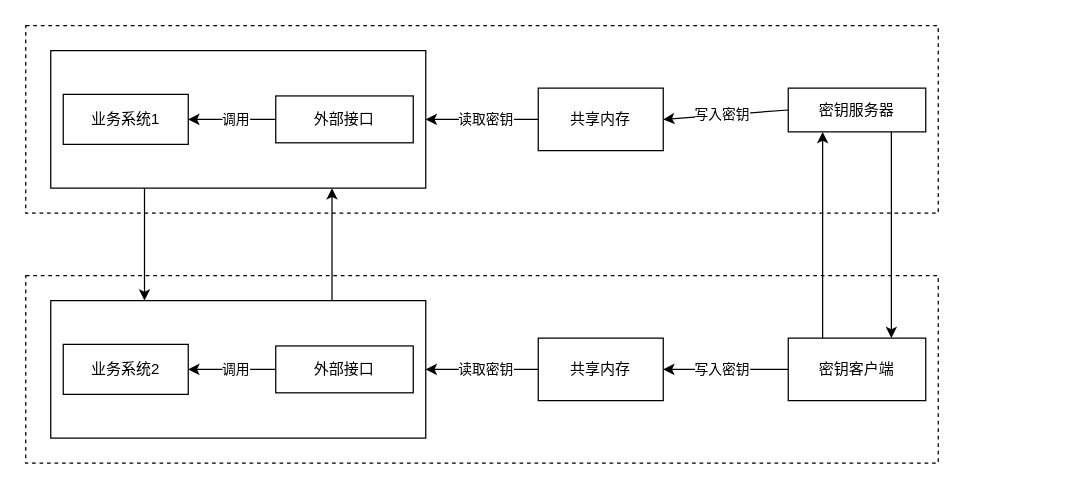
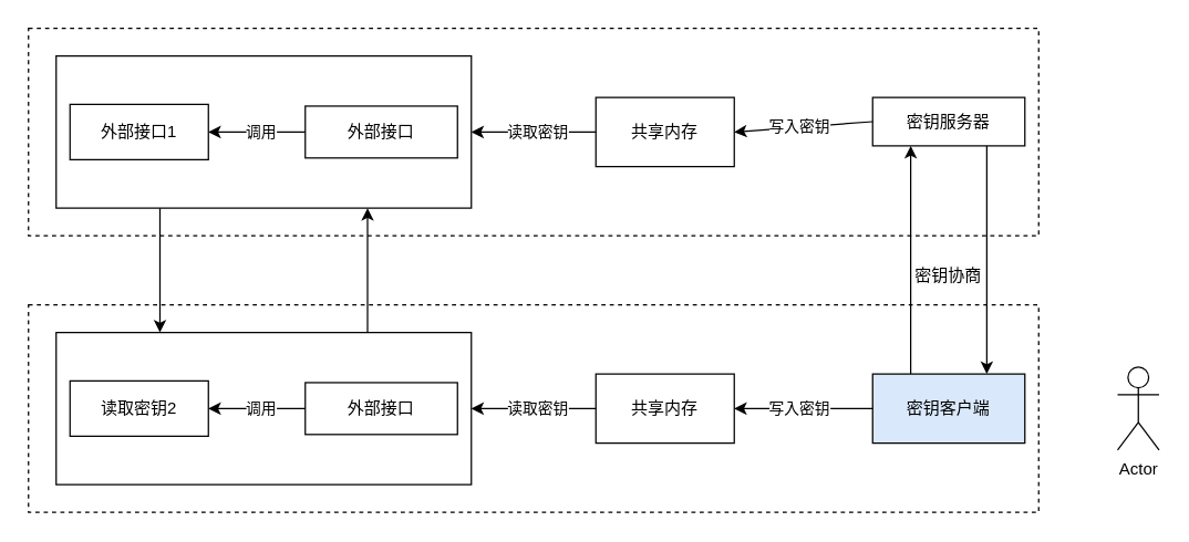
- <mxCell id="5" value="业务系统1" style="rounded=0;whiteSpace=wrap;html=1;" vertex="1" parent="1"><mxGeometry x="50" y="75" width="100" height="40" as="geometry" /></mxCell>
+ <mxCell id="5" value="外部接口1" style="rounded=0;whiteSpace=wrap;html=1;" vertex="1" parent="1"><mxGeometry x="50" y="75" width="100" height="40" as="geometry" /></mxCell>
+ <mxCell id="30" value="&lt;span style=&quot;color: rgb(0, 0, 0); font-family: Helvetica; font-size: 12px; font-style: normal; font-variant-ligatures: normal; font-variant-caps: normal; font-weight: 400; letter-spacing: normal; orphans: 2; text-indent: 0px; text-transform: none; widows: 2; word-spacing: 0px; -webkit-text-stroke-width: 0px; white-space: normal; background-color: rgb(251, 251, 251); text-decoration-thickness: initial; text-decoration-style: initial; text-decoration-color: initial; float: none; display: inline !important;&quot;&gt;密钥协商&lt;/span&gt;" style="text;whiteSpace=wrap;html=1;align=center;" vertex="1" parent="1"><mxGeometry x="655" y="185" width="60" height="25" as="geometry" /></mxCell>
- <mxCell id="19" value="业务系统2" style="rounded=0;whiteSpace=wrap;html=1;" vertex="1" parent="1"><mxGeometry x="50" y="275" width="100" height="40" as="geometry" /></mxCell>
+ <mxCell id="19" value="读取密钥2" style="rounded=0;whiteSpace=wrap;html=1;" vertex="1" parent="1"><mxGeometry x="50" y="275" width="100" height="40" as="geometry" /></mxCell>
- <mxCell id="27" value="密钥客户端" style="rounded=0;whiteSpace=wrap;html=1;" vertex="1" parent="1"><mxGeometry x="630" y="270" width="110" height="50" as="geometry" /></mxCell>
+ <mxCell id="27" value="密钥客户端" style="rounded=0;whiteSpace=wrap;html=1;fillColor=#dae8fc;" vertex="1" parent="1"><mxGeometry x="630" y="270" width="110" height="50" as="geometry" /></mxCell>
+ <mxCell id="31" value="Actor" style="shape=umlActor;verticalLabelPosition=bottom;verticalAlign=top;html=1;outlineConnect=0;" vertex="1" parent="1"><mxGeometry x="807" y="265" width="30" height="60" as="geometry" /></mxCell>
